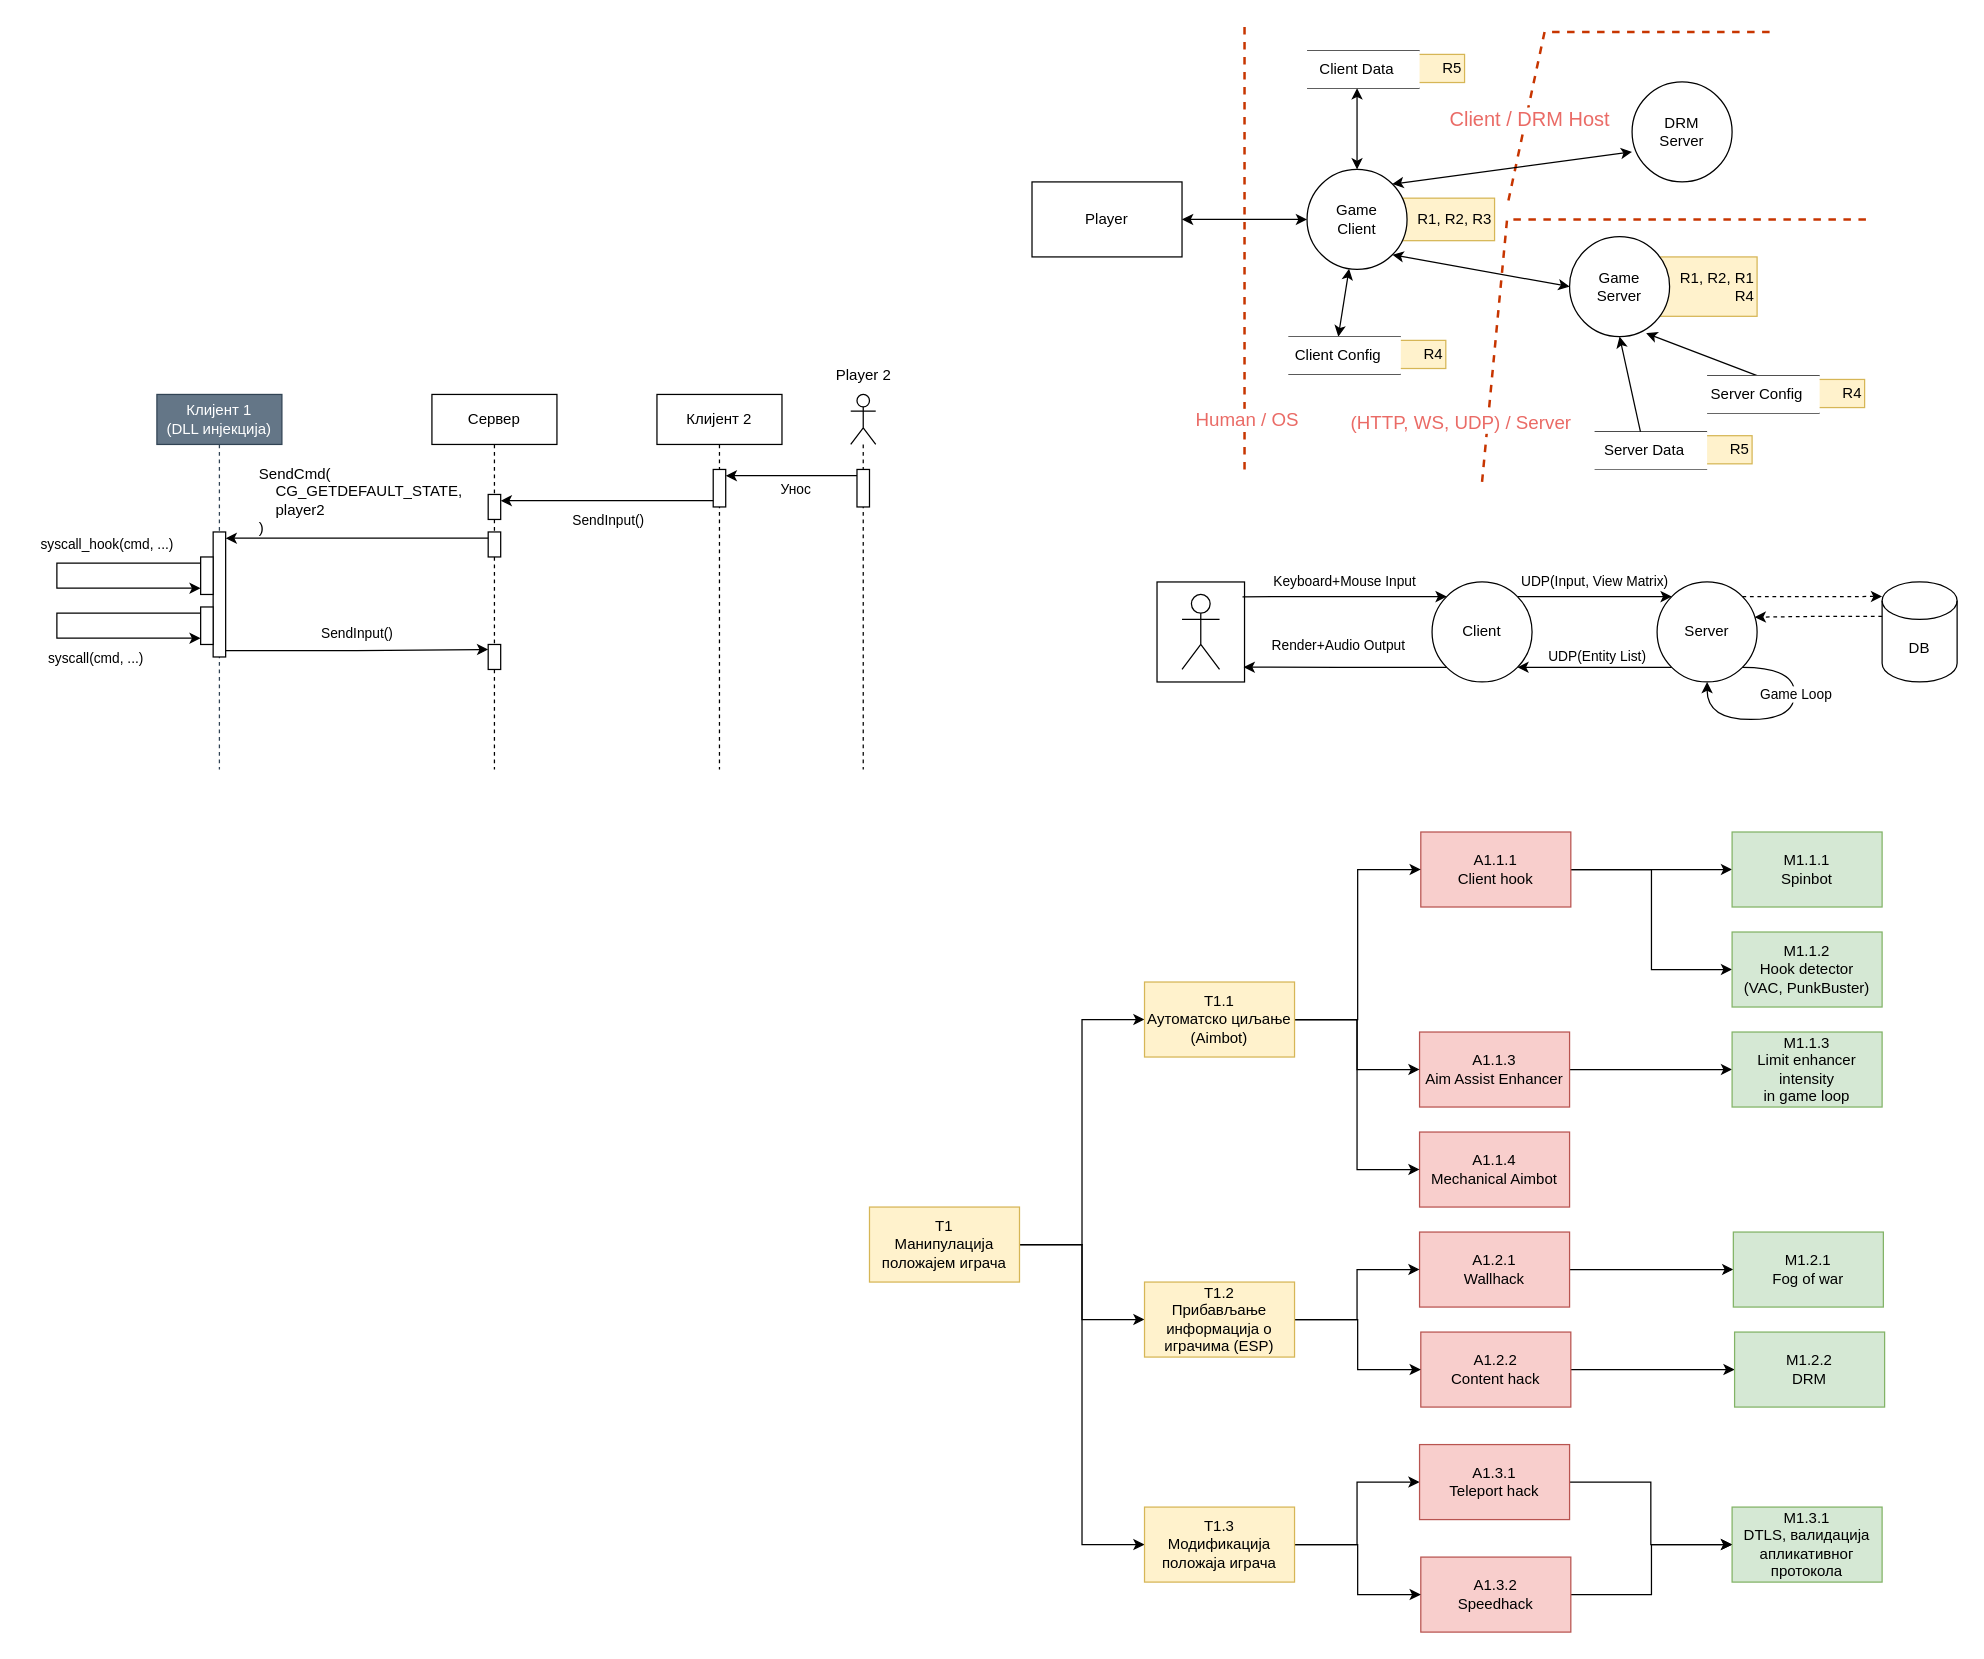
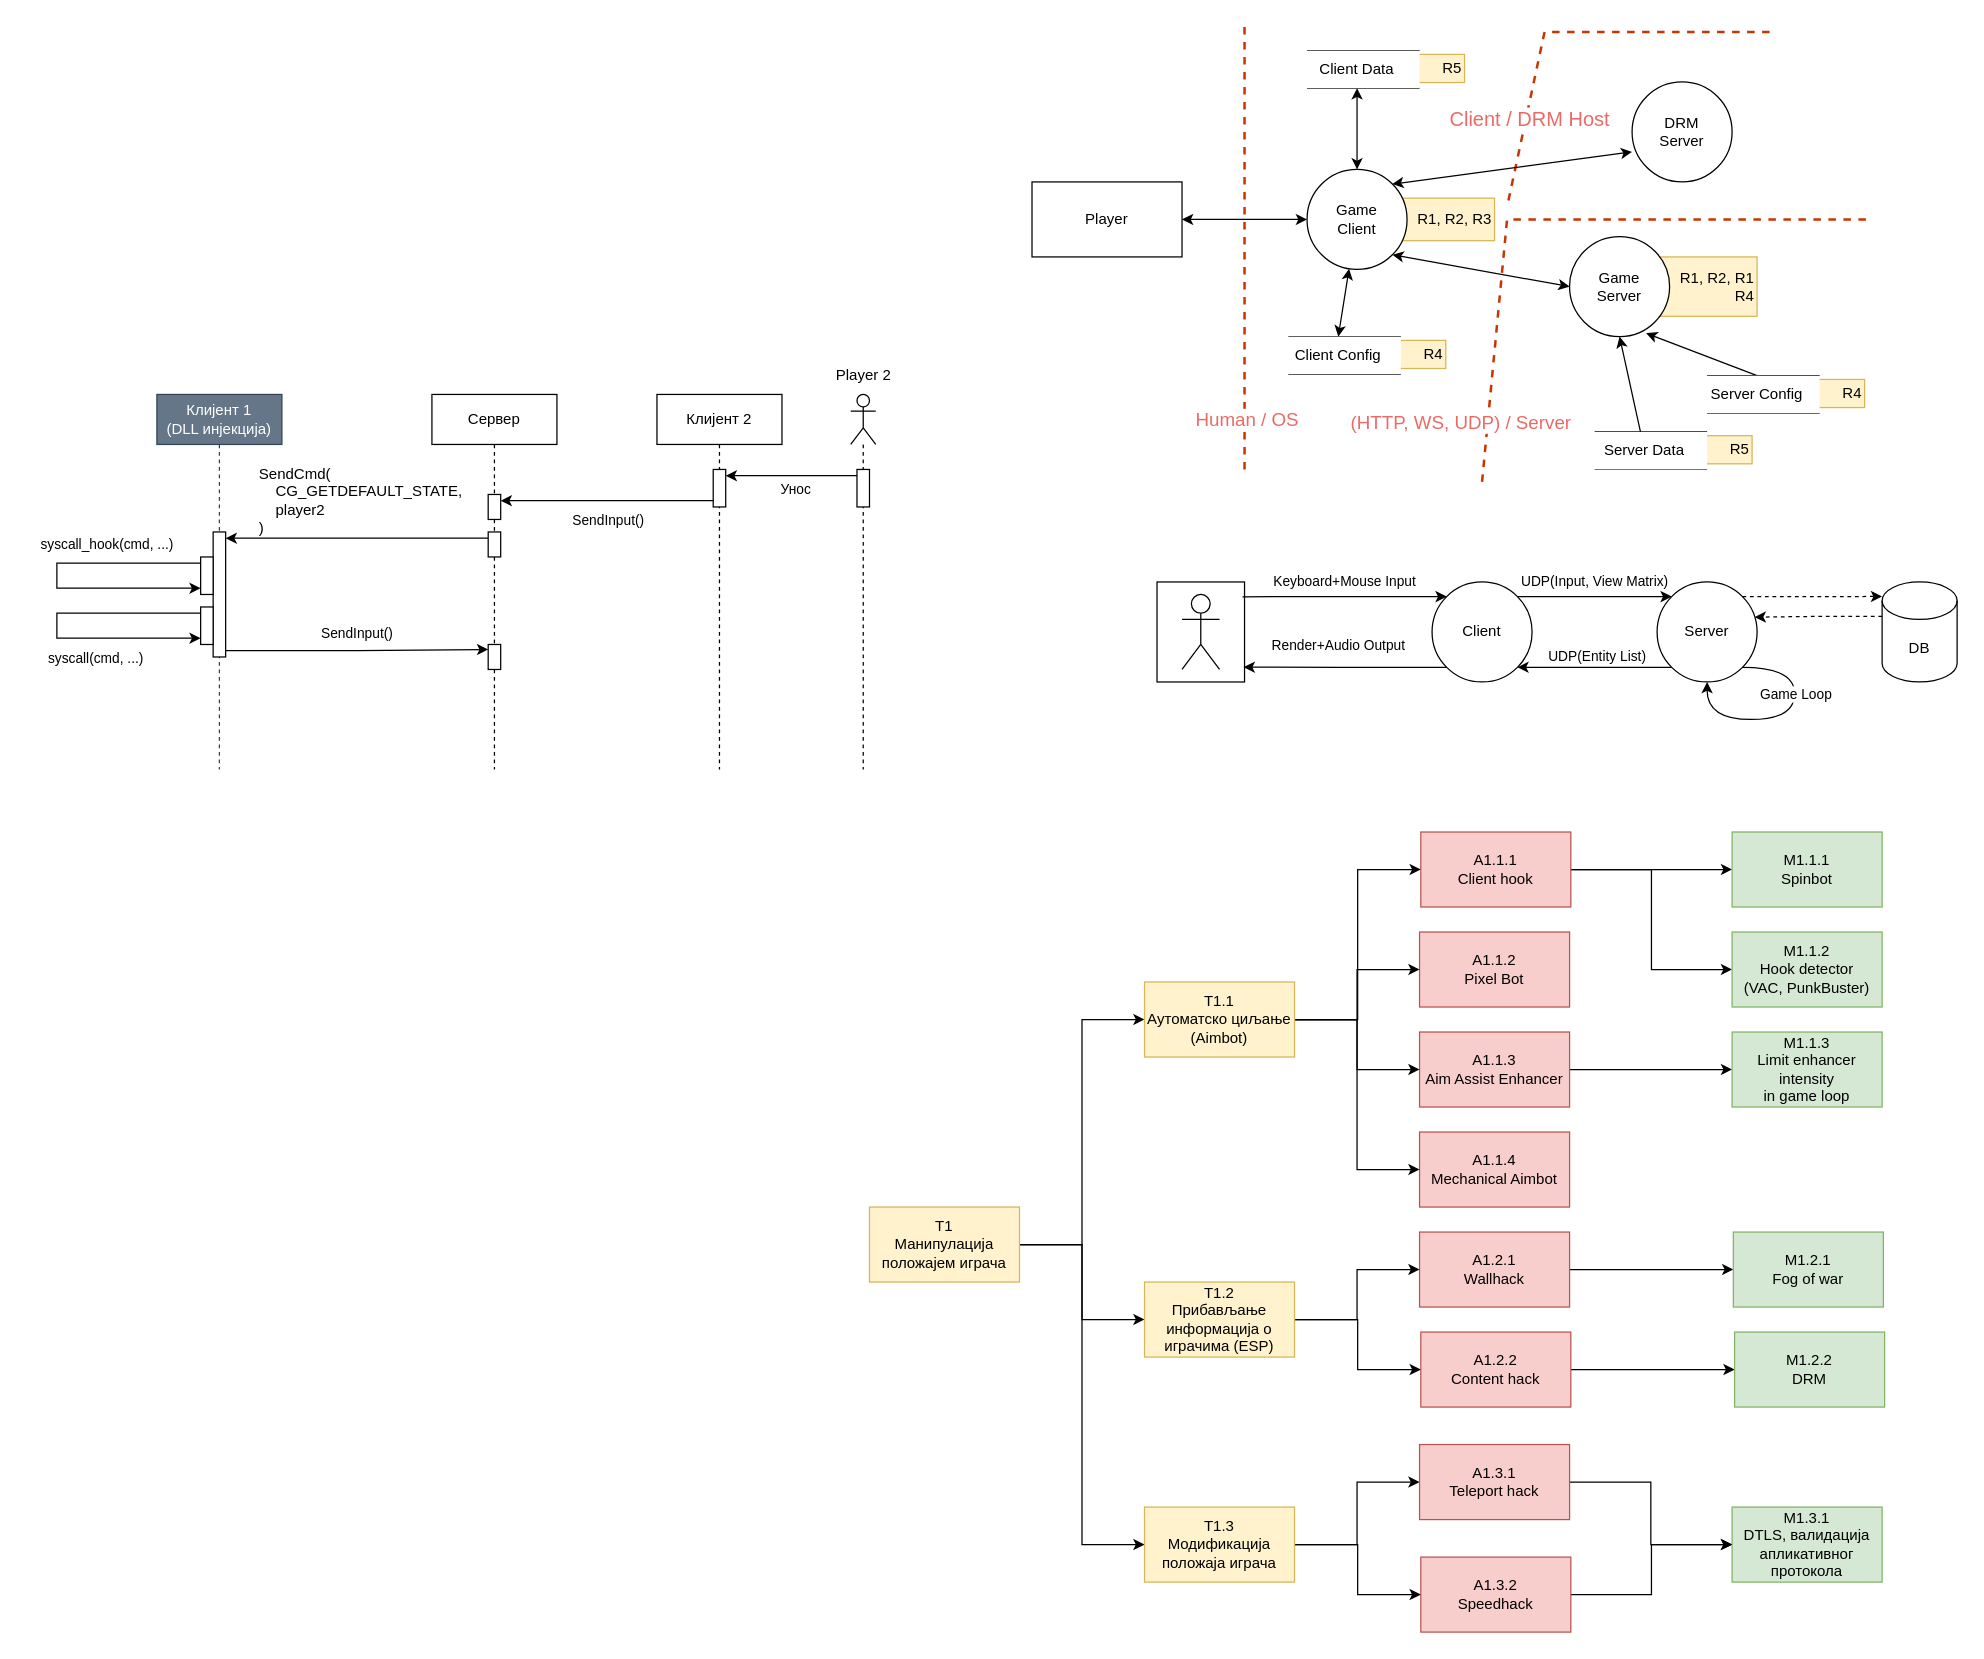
+ <mxCell id="78" style="edgeStyle=orthogonalEdgeStyle;rounded=0;orthogonalLoop=1;jettySize=auto;html=1;entryX=0;entryY=0.5;entryDx=0;entryDy=0;" parent="1" source="81" target="63" edge="1"><mxGeometry relative="1" as="geometry" /></mxCell>
+ <mxCell id="63" value="A1.1.2&lt;div&gt;Pixel Bot&lt;/div&gt;" style="rounded=0;whiteSpace=wrap;html=1;fillColor=#f8cecc;strokeColor=#b85450;" parent="1" vertex="1"><mxGeometry x="1135" y="745" width="120" height="60" as="geometry" /></mxCell>
